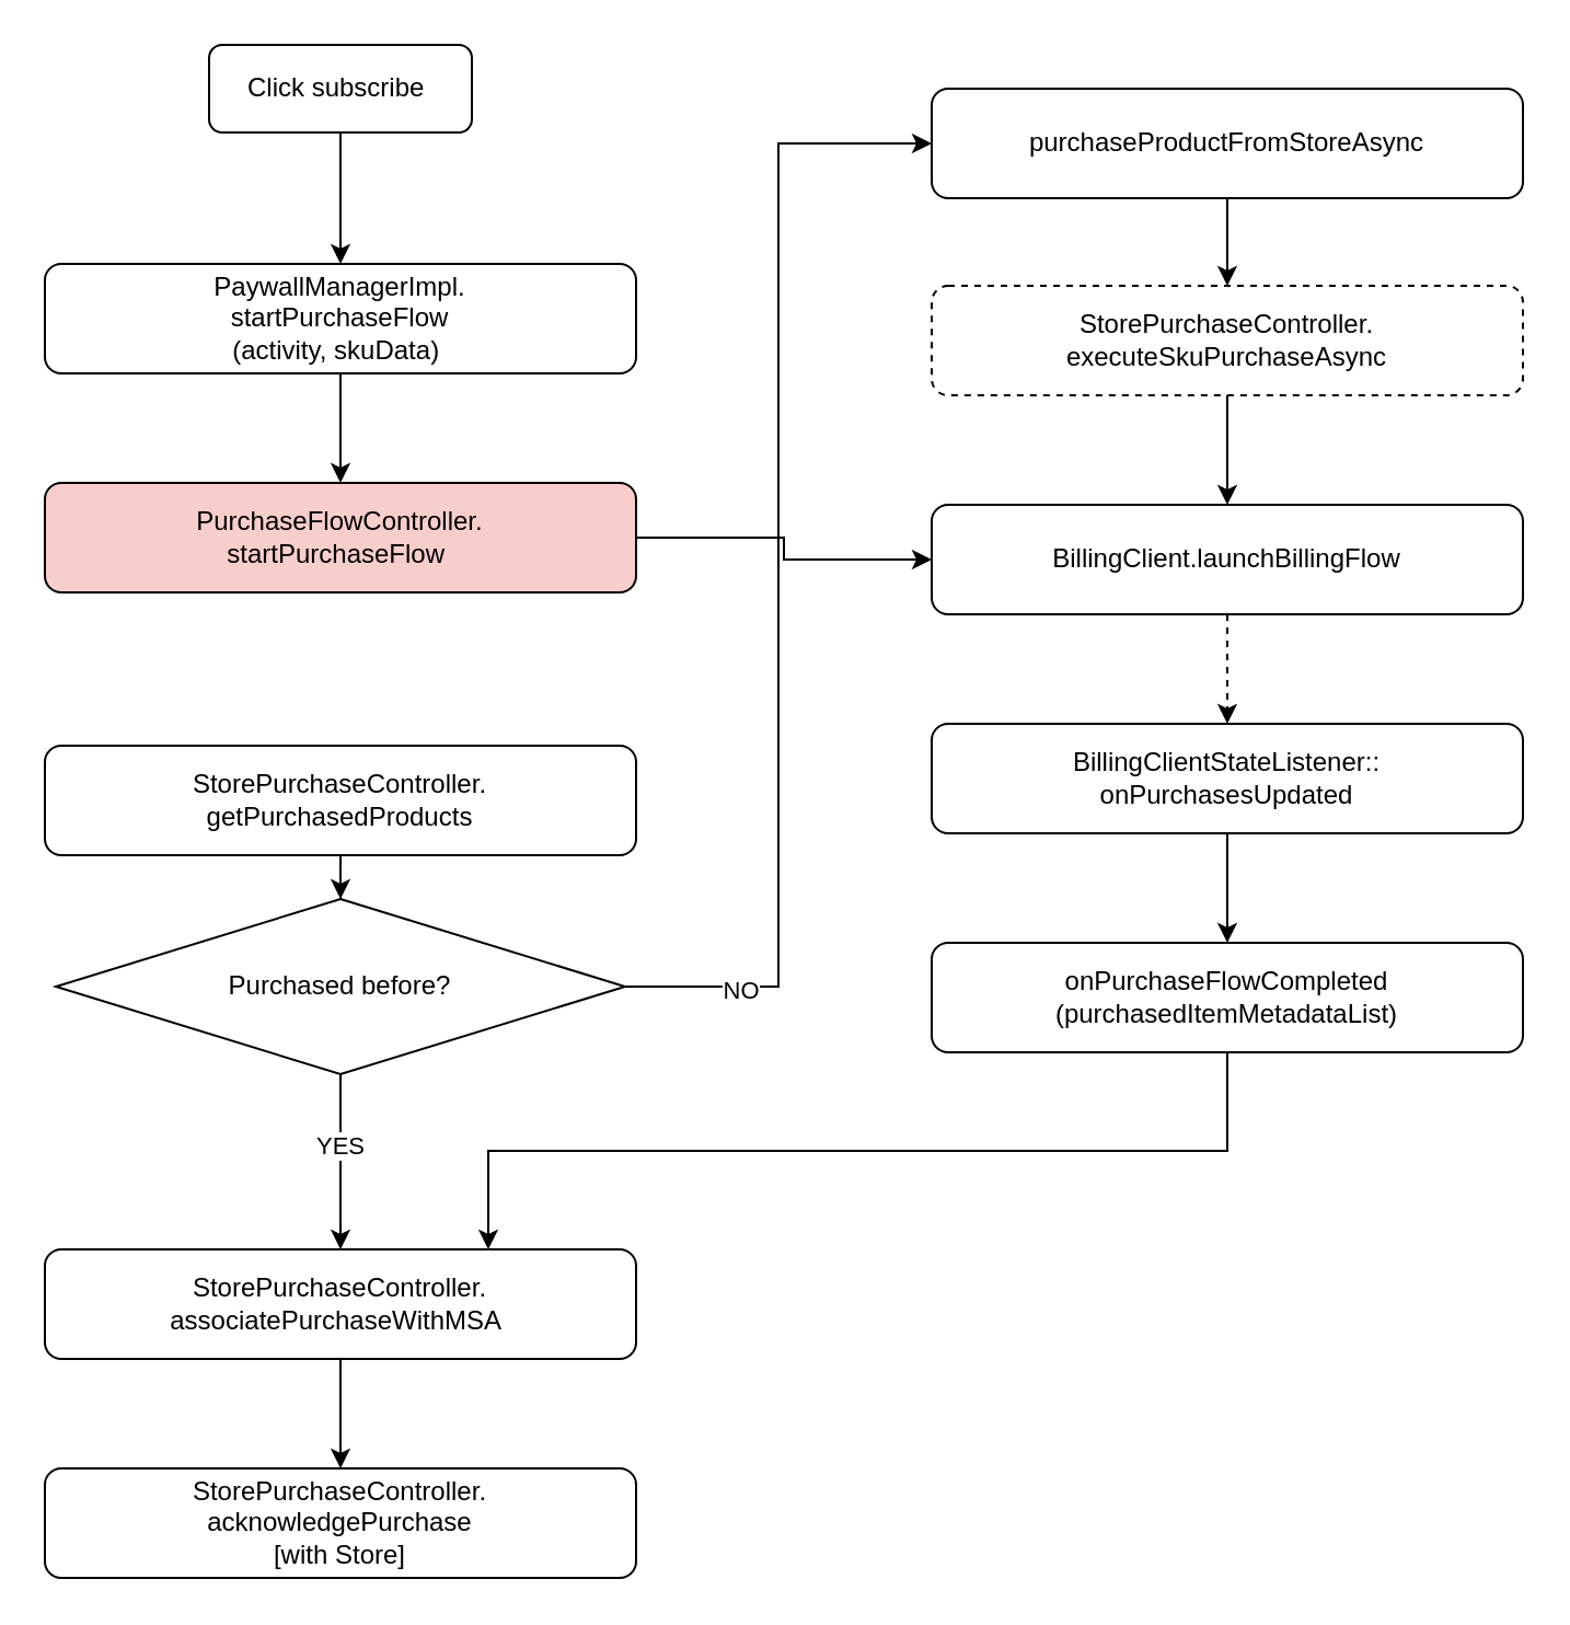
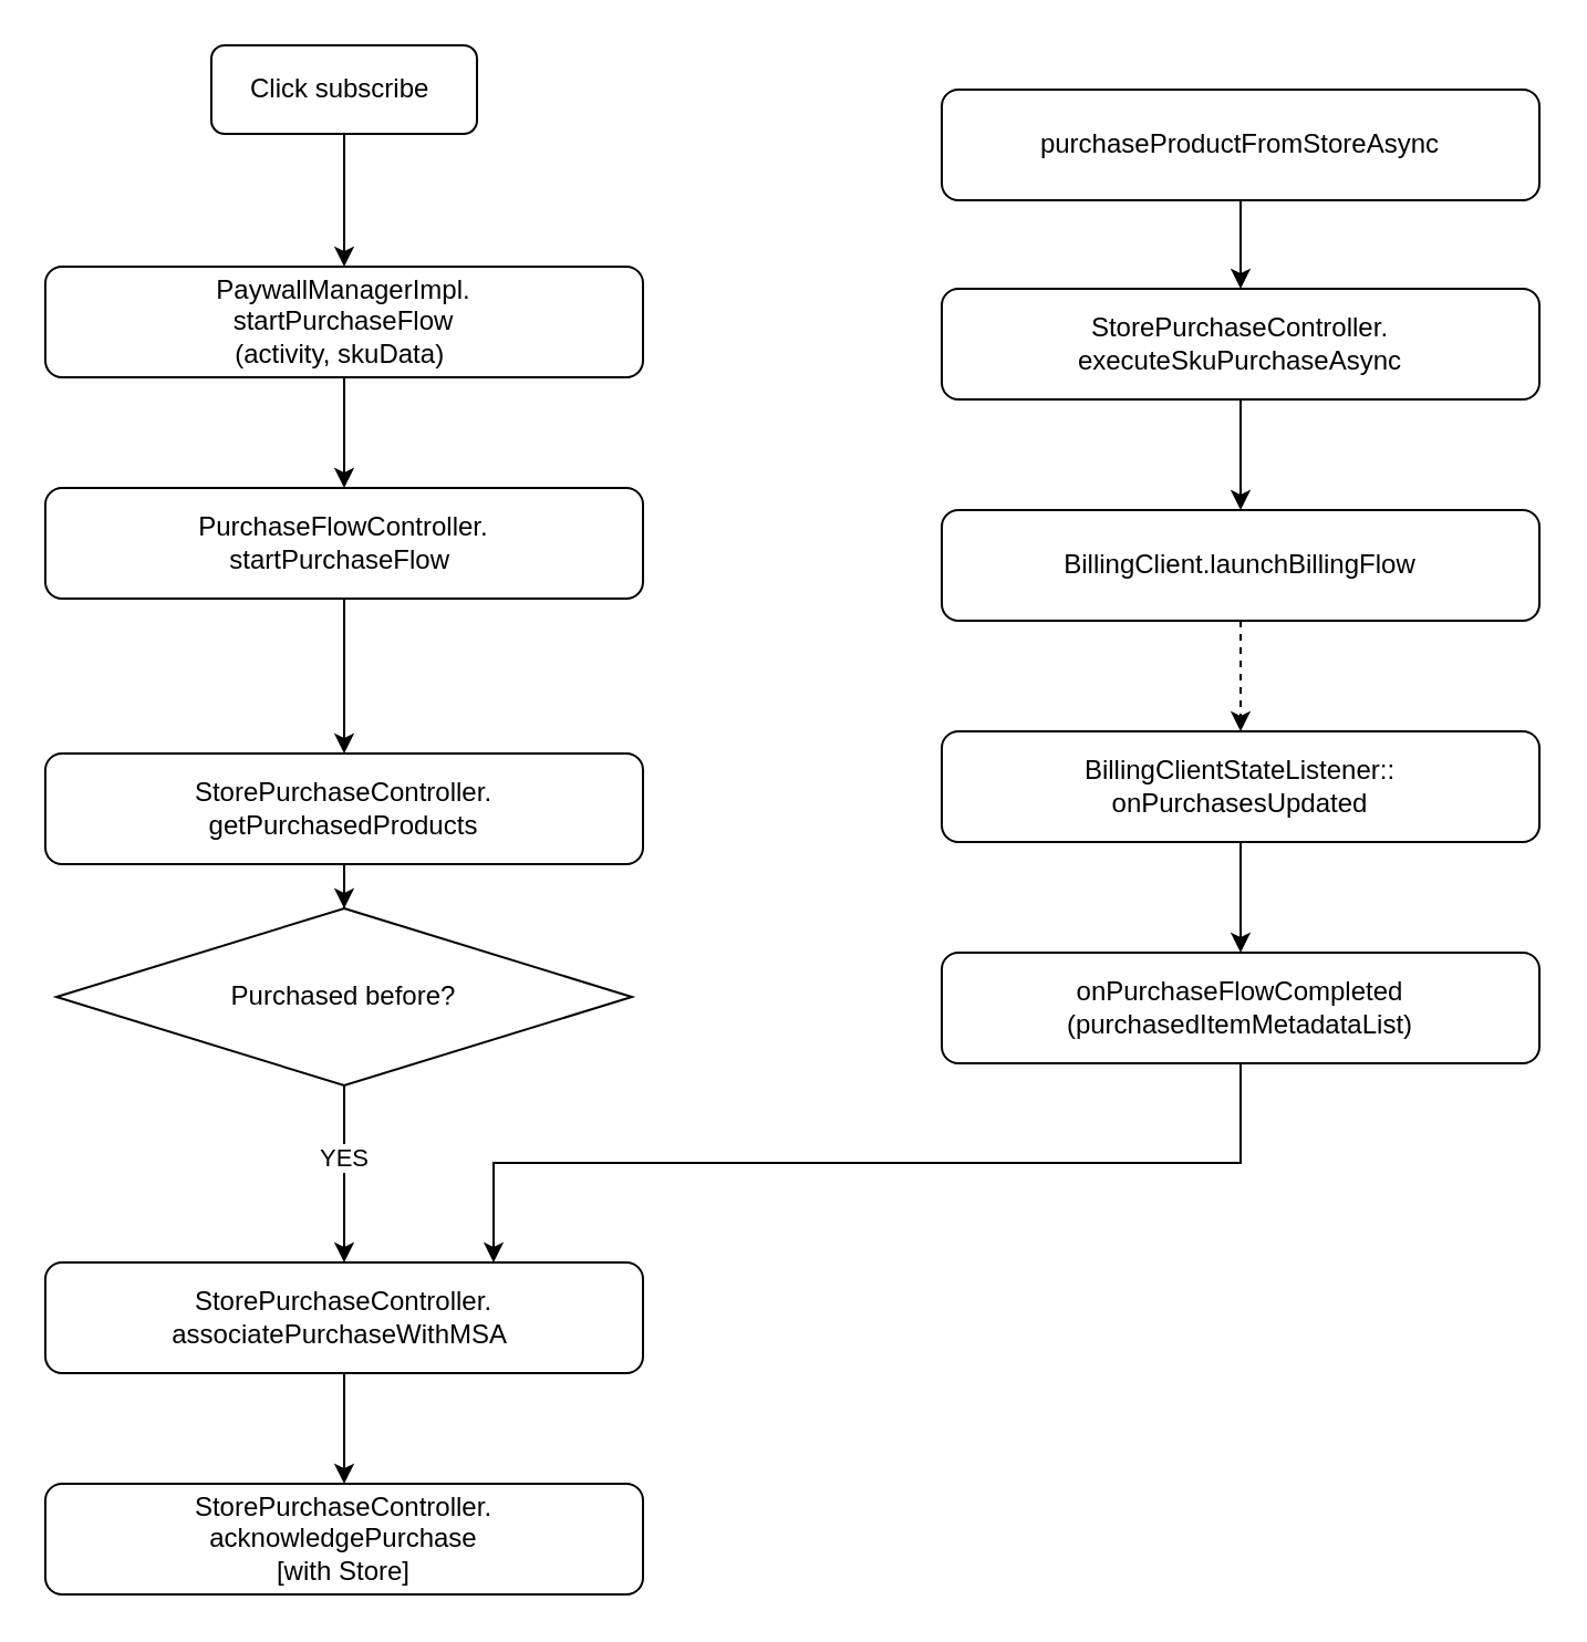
- <mxCell id="21" value="StorePurchaseController.&lt;br&gt;executeSkuPurchaseAsync" style="rounded=1;whiteSpace=wrap;html=1;fontSize=12;glass=0;strokeWidth=1;shadow=0;dashed=1;" vertex="1" parent="1"><mxGeometry x="425" y="130" width="270" height="50" as="geometry" /></mxCell>
+ <mxCell id="21" value="StorePurchaseController.&lt;br&gt;executeSkuPurchaseAsync" style="rounded=1;whiteSpace=wrap;html=1;fontSize=12;glass=0;strokeWidth=1;shadow=0;" vertex="1" parent="1"><mxGeometry x="425" y="130" width="270" height="50" as="geometry" /></mxCell>
- <mxCell id="7" value="PurchaseFlowController.&lt;br&gt;startPurchaseFlow&amp;nbsp;" style="rounded=1;whiteSpace=wrap;html=1;fontSize=12;glass=0;strokeWidth=1;shadow=0;fillColor=#f8cecc;" vertex="1" parent="1"><mxGeometry x="20" y="220" width="270" height="50" as="geometry" /></mxCell>
+ <mxCell id="7" value="PurchaseFlowController.&lt;br&gt;startPurchaseFlow&amp;nbsp;" style="rounded=1;whiteSpace=wrap;html=1;fontSize=12;glass=0;strokeWidth=1;shadow=0;" vertex="1" parent="1"><mxGeometry x="20" y="220" width="270" height="50" as="geometry" /></mxCell>
- <mxCell id="6" value="" style="edgeStyle=orthogonalEdgeStyle;rounded=0;orthogonalLoop=1;jettySize=auto;html=1;" edge="1" parent="1" source="7" target="23"><mxGeometry relative="1" as="geometry" /></mxCell>
+ <mxCell id="6" value="" style="edgeStyle=orthogonalEdgeStyle;rounded=0;orthogonalLoop=1;jettySize=auto;html=1;" edge="1" parent="1" source="7" target="9"><mxGeometry relative="1" as="geometry" /></mxCell>
- <mxCell id="15" style="edgeStyle=orthogonalEdgeStyle;rounded=0;orthogonalLoop=1;jettySize=auto;html=1;exitX=1;exitY=0.5;exitDx=0;exitDy=0;entryX=0;entryY=0.5;entryDx=0;entryDy=0;" edge="1" parent="1" source="17" target="19"><mxGeometry relative="1" as="geometry" /></mxCell>
- <mxCell id="16" value="NO" style="edgeLabel;html=1;align=center;verticalAlign=middle;resizable=0;points=[];" vertex="1" connectable="0" parent="15"><mxGeometry x="-0.803" y="-1" relative="1" as="geometry"><mxPoint as="offset" /></mxGeometry></mxCell>
